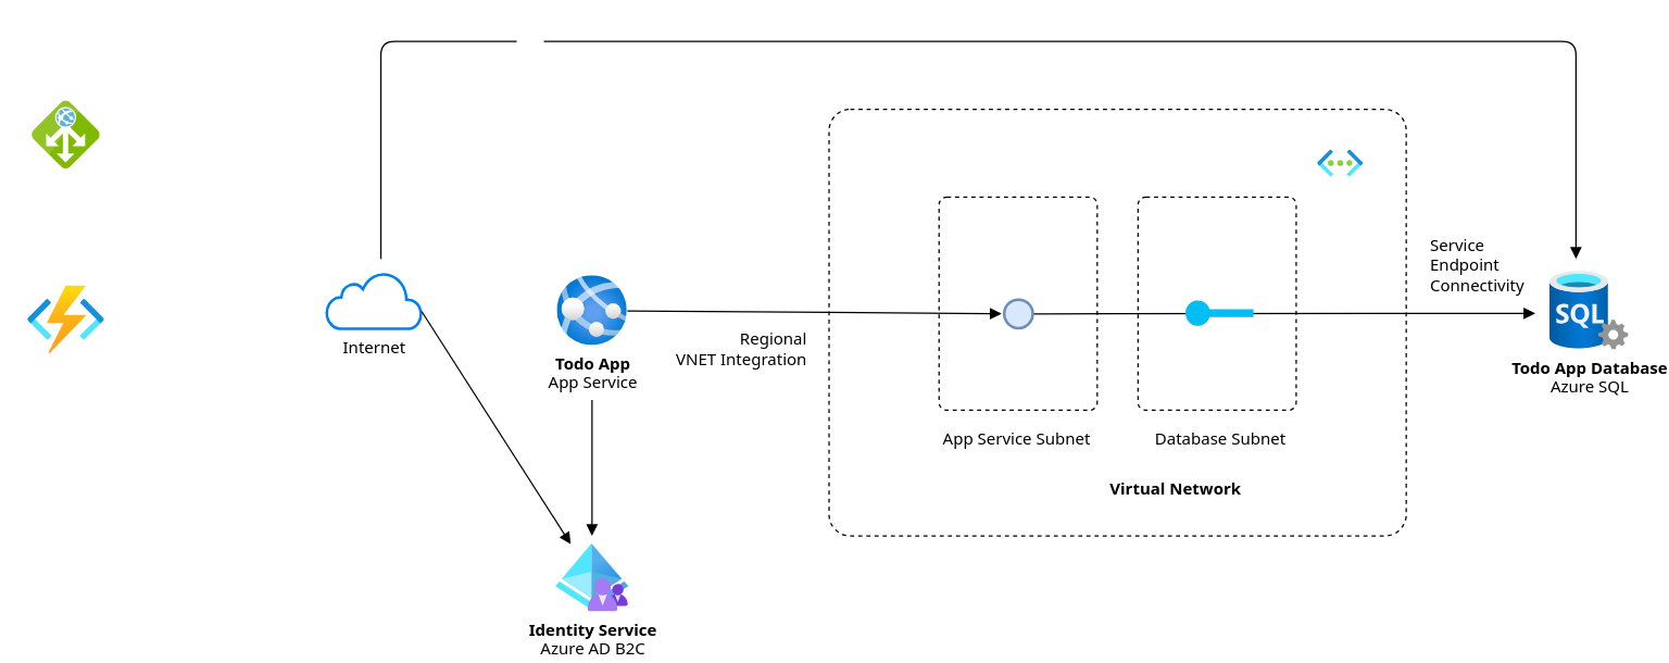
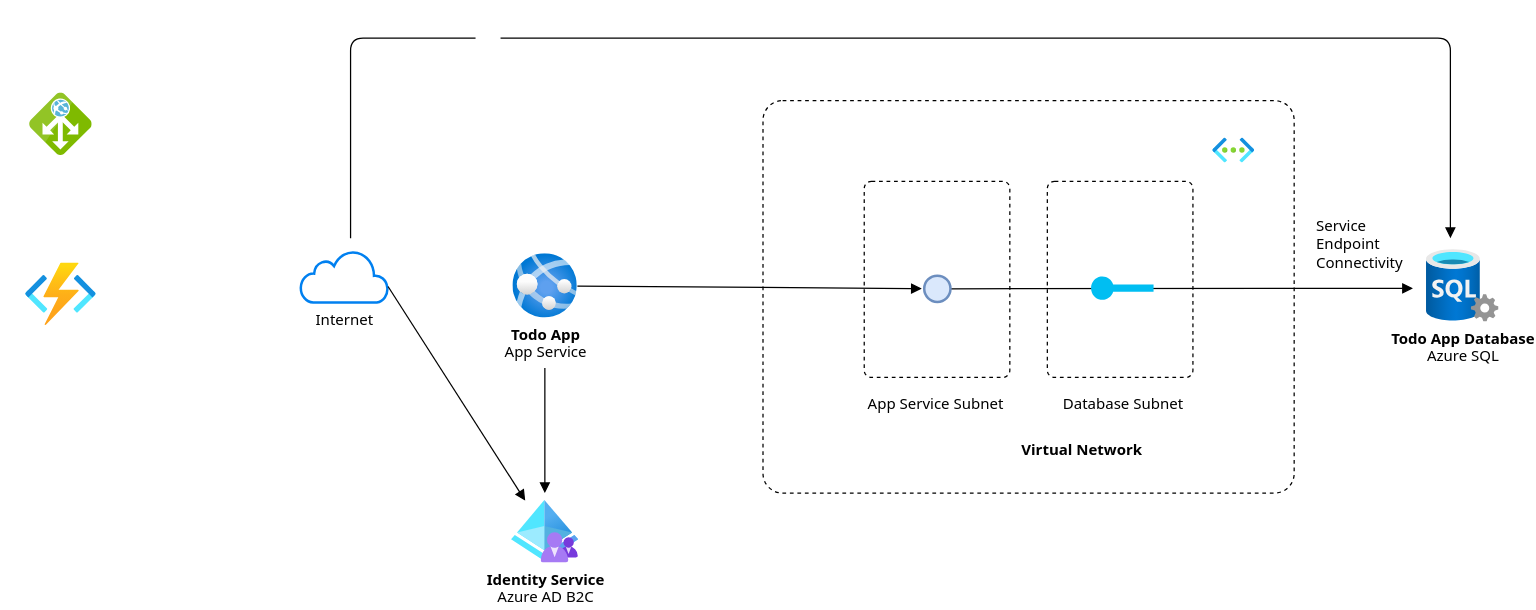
- <mxCell id="6" value="Regional &lt;br&gt;VNET Integration" style="text;html=1;align=right;verticalAlign=middle;resizable=0;points=[];autosize=1;strokeColor=none;fillColor=none;fontFamily=segoe ui;" vertex="1" parent="1"><mxGeometry x="485" y="242" width="110" height="30" as="geometry" /></mxCell>
